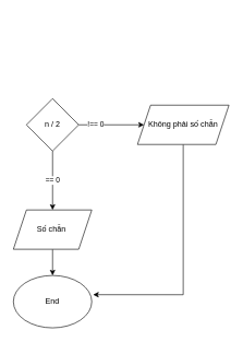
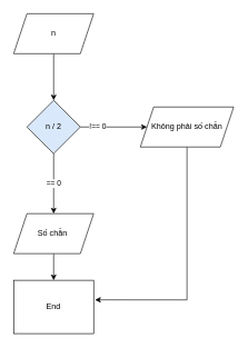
+ <mxCell id="3" value="n" style="shape=parallelogram;perimeter=parallelogramPerimeter;whiteSpace=wrap;html=1;fixedSize=1;" vertex="1" parent="1"><mxGeometry x="20" y="20" width="120" height="60" as="geometry" /></mxCell>
+ <mxCell id="2" value="" style="edgeStyle=orthogonalEdgeStyle;rounded=0;orthogonalLoop=1;jettySize=auto;html=1;" edge="1" parent="1" source="3" target="7"><mxGeometry relative="1" as="geometry" /></mxCell>
- <mxCell id="7" value="n / 2" style="rhombus;whiteSpace=wrap;html=1;" vertex="1" parent="1"><mxGeometry x="40" y="150" width="80" height="80" as="geometry" /></mxCell>
+ <mxCell id="7" value="n / 2" style="rhombus;whiteSpace=wrap;html=1;fillColor=#dae8fc;" vertex="1" parent="1"><mxGeometry x="40" y="150" width="80" height="80" as="geometry" /></mxCell>
- <mxCell id="10" value="End" style="ellipse;whiteSpace=wrap;html=1;" vertex="1" parent="1"><mxGeometry x="20" y="420" width="120" height="80" as="geometry" /></mxCell>
+ <mxCell id="10" value="End" style="whiteSpace=wrap;html=1;rounded=0;" vertex="1" parent="1"><mxGeometry x="20" y="420" width="120" height="80" as="geometry" /></mxCell>
